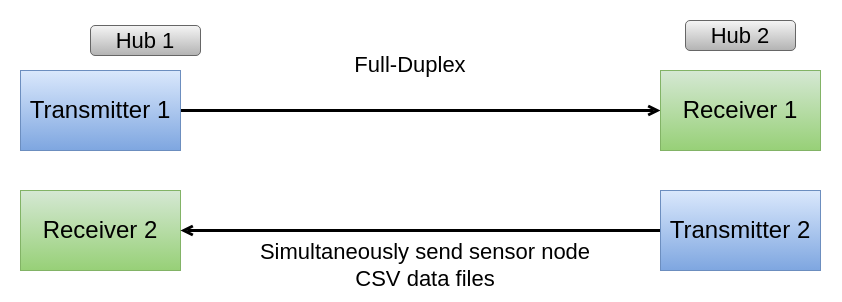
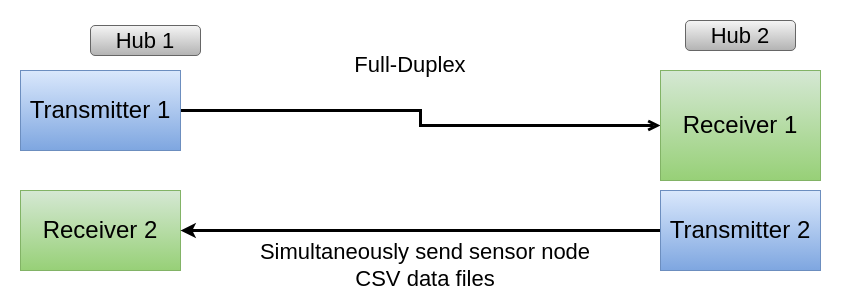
- <mxCell id="5" value="&lt;font style=&quot;font-size: 24px;&quot;&gt;Receiver 1&lt;/font&gt;" style="rounded=0;whiteSpace=wrap;html=1;fillColor=#d5e8d4;gradientColor=#97d077;strokeColor=#82b366;" vertex="1" parent="1"><mxGeometry x="660" y="70" width="160" height="80" as="geometry" /></mxCell>
+ <mxCell id="5" value="&lt;font style=&quot;font-size: 24px;&quot;&gt;Receiver 1&lt;/font&gt;" style="rounded=0;whiteSpace=wrap;html=1;fillColor=#d5e8d4;gradientColor=#97d077;strokeColor=#82b366;" vertex="1" parent="1"><mxGeometry x="660" y="70" width="160" height="110" as="geometry" /></mxCell>
- <mxCell id="6" style="edgeStyle=orthogonalEdgeStyle;rounded=0;orthogonalLoop=1;jettySize=auto;html=1;exitX=0;exitY=0.5;exitDx=0;exitDy=0;entryX=1;entryY=0.5;entryDx=0;entryDy=0;strokeWidth=3;fontSize=22;endArrow=open;" edge="1" parent="1" source="7" target="4"><mxGeometry relative="1" as="geometry" /></mxCell>
+ <mxCell id="6" style="edgeStyle=orthogonalEdgeStyle;rounded=0;orthogonalLoop=1;jettySize=auto;html=1;exitX=0;exitY=0.5;exitDx=0;exitDy=0;entryX=1;entryY=0.5;entryDx=0;entryDy=0;strokeWidth=3;fontSize=22;" edge="1" parent="1" source="7" target="4"><mxGeometry relative="1" as="geometry" /></mxCell>
